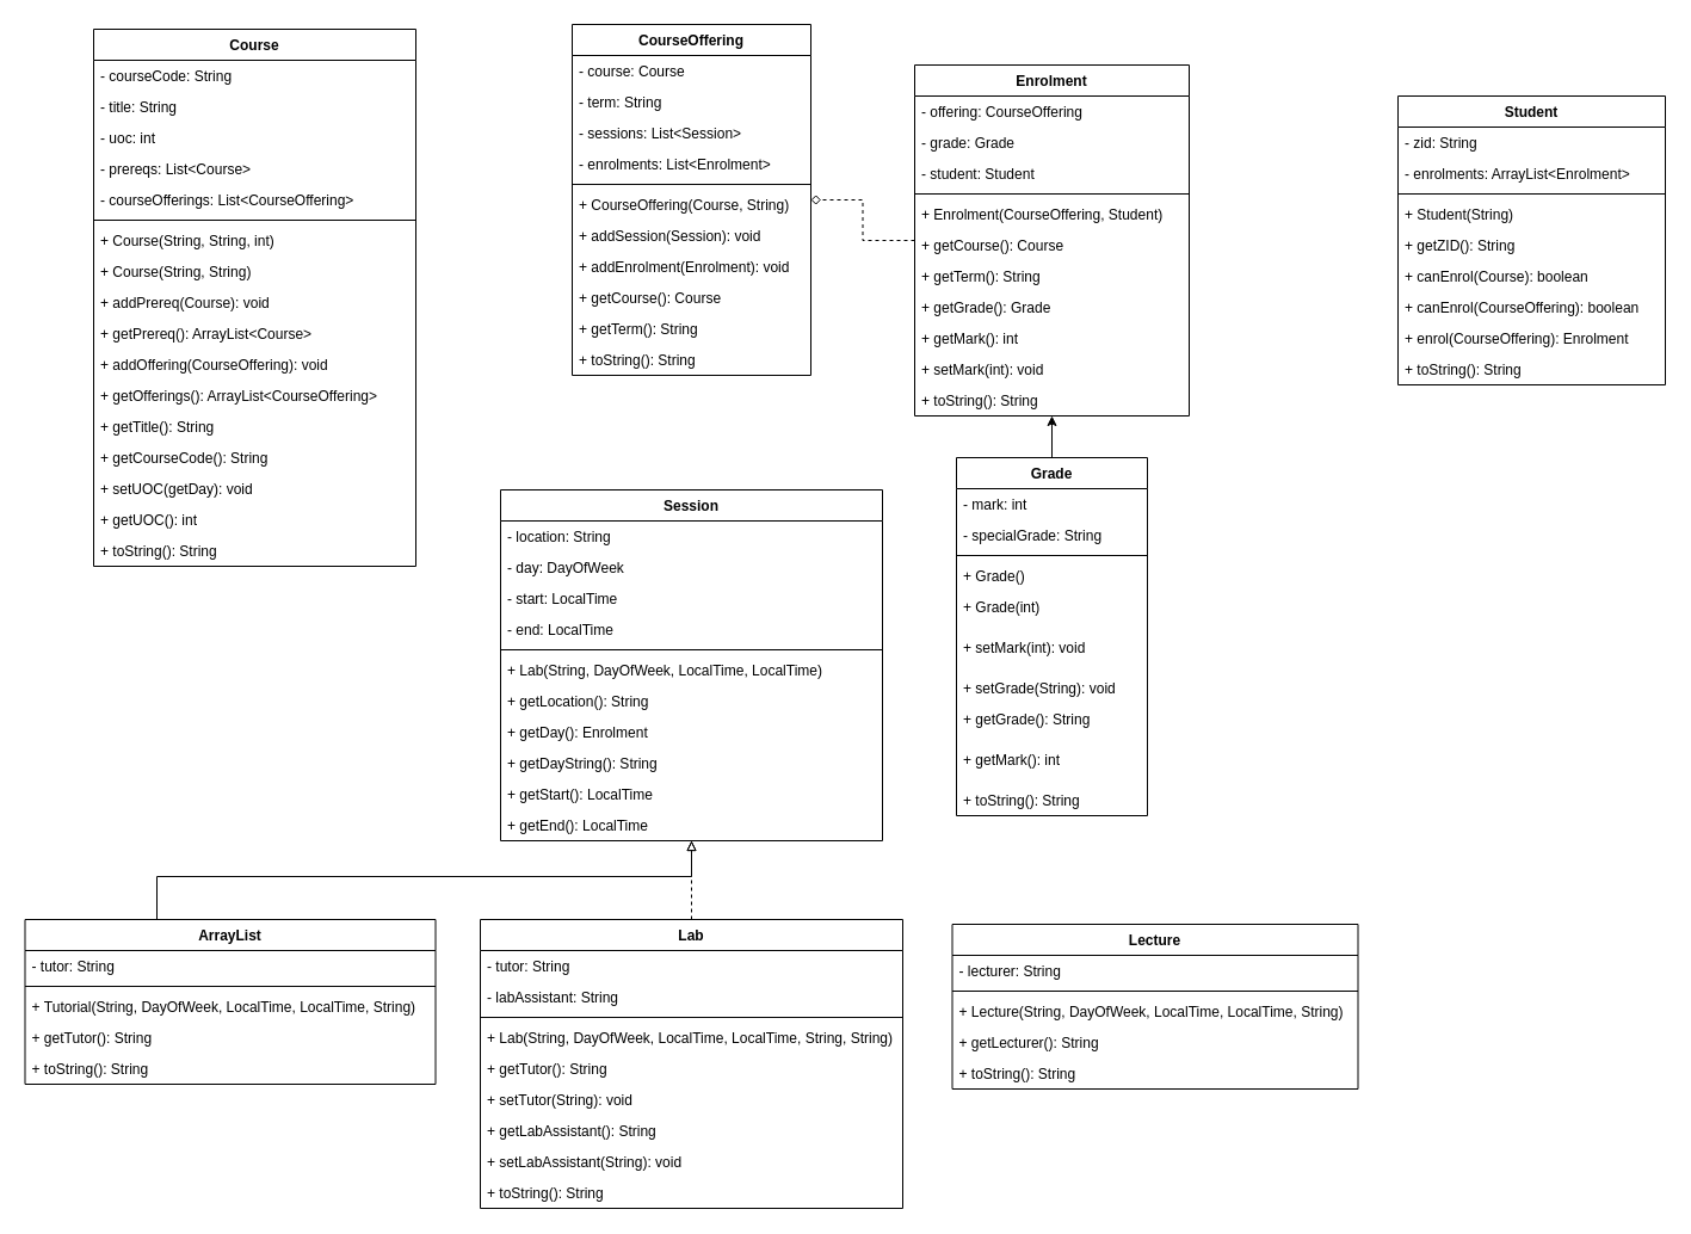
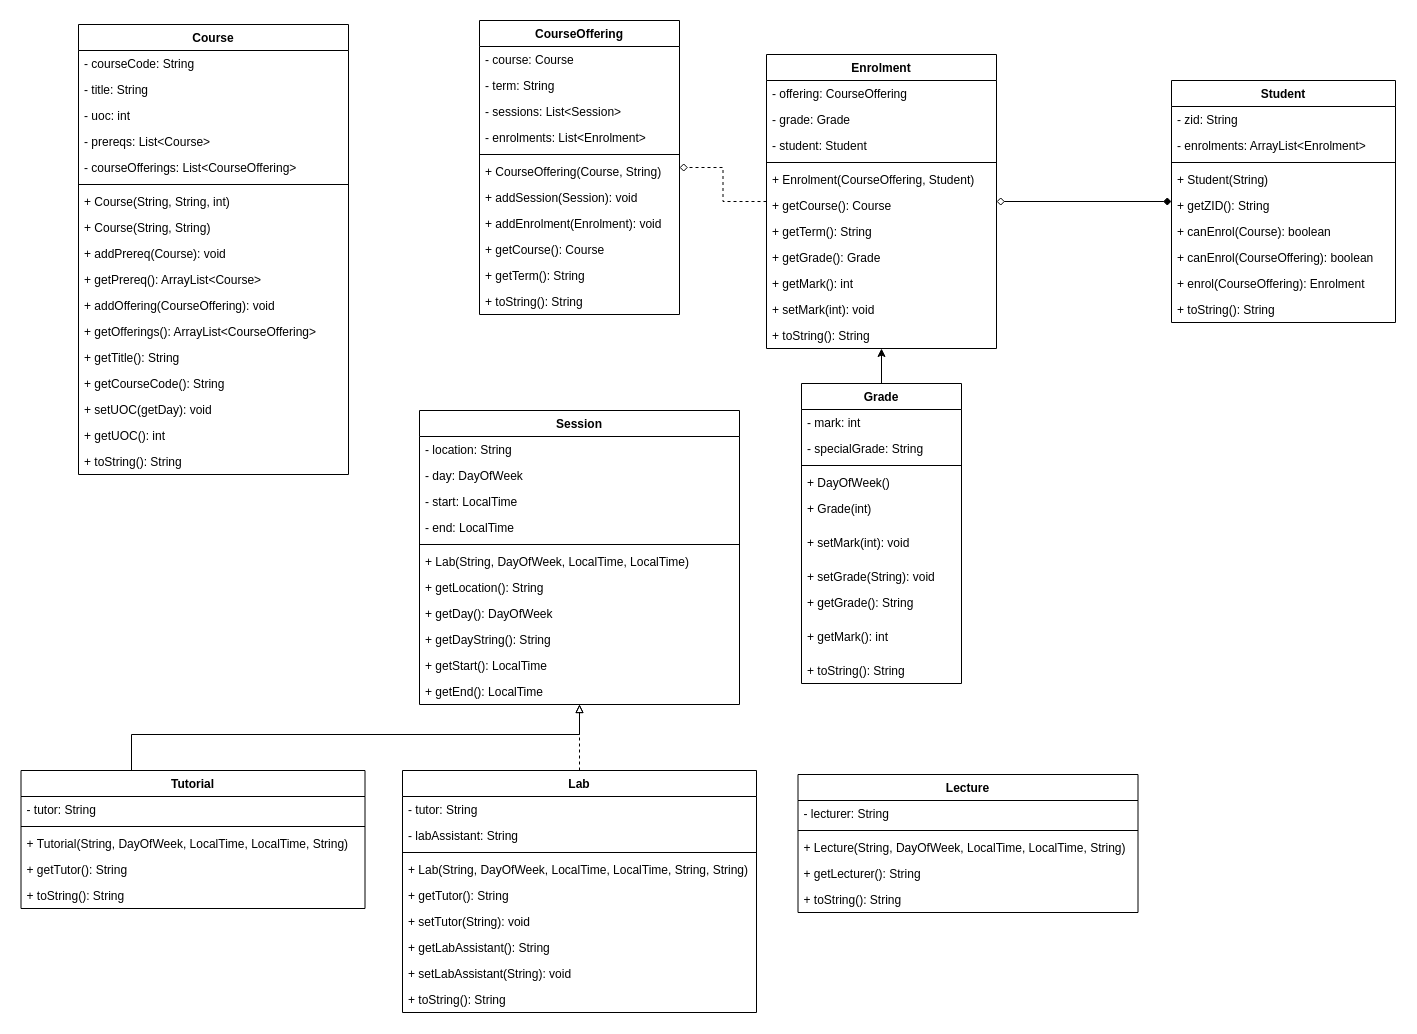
+ <mxCell id="86" style="edgeStyle=orthogonalEdgeStyle;rounded=0;orthogonalLoop=1;jettySize=auto;html=1;endArrow=diamond;endFill=0;startArrow=diamond;startFill=1;" edge="1" parent="1" source="87" target="33"><mxGeometry relative="1" as="geometry" /></mxCell>
- <mxCell id="50" value="+ Grade()" style="text;strokeColor=none;fillColor=none;align=left;verticalAlign=top;spacingLeft=4;spacingRight=4;overflow=hidden;rotatable=0;points=[[0,0.5],[1,0.5]];portConstraint=eastwest;" vertex="1" parent="46"><mxGeometry y="86" width="160" height="26" as="geometry" /></mxCell>
+ <mxCell id="50" value="+ DayOfWeek()" style="text;strokeColor=none;fillColor=none;align=left;verticalAlign=top;spacingLeft=4;spacingRight=4;overflow=hidden;rotatable=0;points=[[0,0.5],[1,0.5]];portConstraint=eastwest;" vertex="1" parent="46"><mxGeometry y="86" width="160" height="26" as="geometry" /></mxCell>
- <mxCell id="82" value="+ getDay(): Enrolment" style="text;strokeColor=none;fillColor=none;align=left;verticalAlign=top;spacingLeft=4;spacingRight=4;overflow=hidden;rotatable=0;points=[[0,0.5],[1,0.5]];portConstraint=eastwest;" vertex="1" parent="74"><mxGeometry y="190" width="320" height="26" as="geometry" /></mxCell>
+ <mxCell id="82" value="+ getDay(): DayOfWeek" style="text;strokeColor=none;fillColor=none;align=left;verticalAlign=top;spacingLeft=4;spacingRight=4;overflow=hidden;rotatable=0;points=[[0,0.5],[1,0.5]];portConstraint=eastwest;" vertex="1" parent="74"><mxGeometry y="190" width="320" height="26" as="geometry" /></mxCell>
- <mxCell id="98" value="ArrayList" style="swimlane;fontStyle=1;align=center;verticalAlign=top;childLayout=stackLayout;horizontal=1;startSize=26;horizontalStack=0;resizeParent=1;resizeParentMax=0;resizeLast=0;collapsible=1;marginBottom=0;" vertex="1" parent="1"><mxGeometry x="20.5" y="770" width="344" height="138" as="geometry" /></mxCell>
+ <mxCell id="98" value="Tutorial" style="swimlane;fontStyle=1;align=center;verticalAlign=top;childLayout=stackLayout;horizontal=1;startSize=26;horizontalStack=0;resizeParent=1;resizeParentMax=0;resizeLast=0;collapsible=1;marginBottom=0;" vertex="1" parent="1"><mxGeometry x="20.5" y="770" width="344" height="138" as="geometry" /></mxCell>
